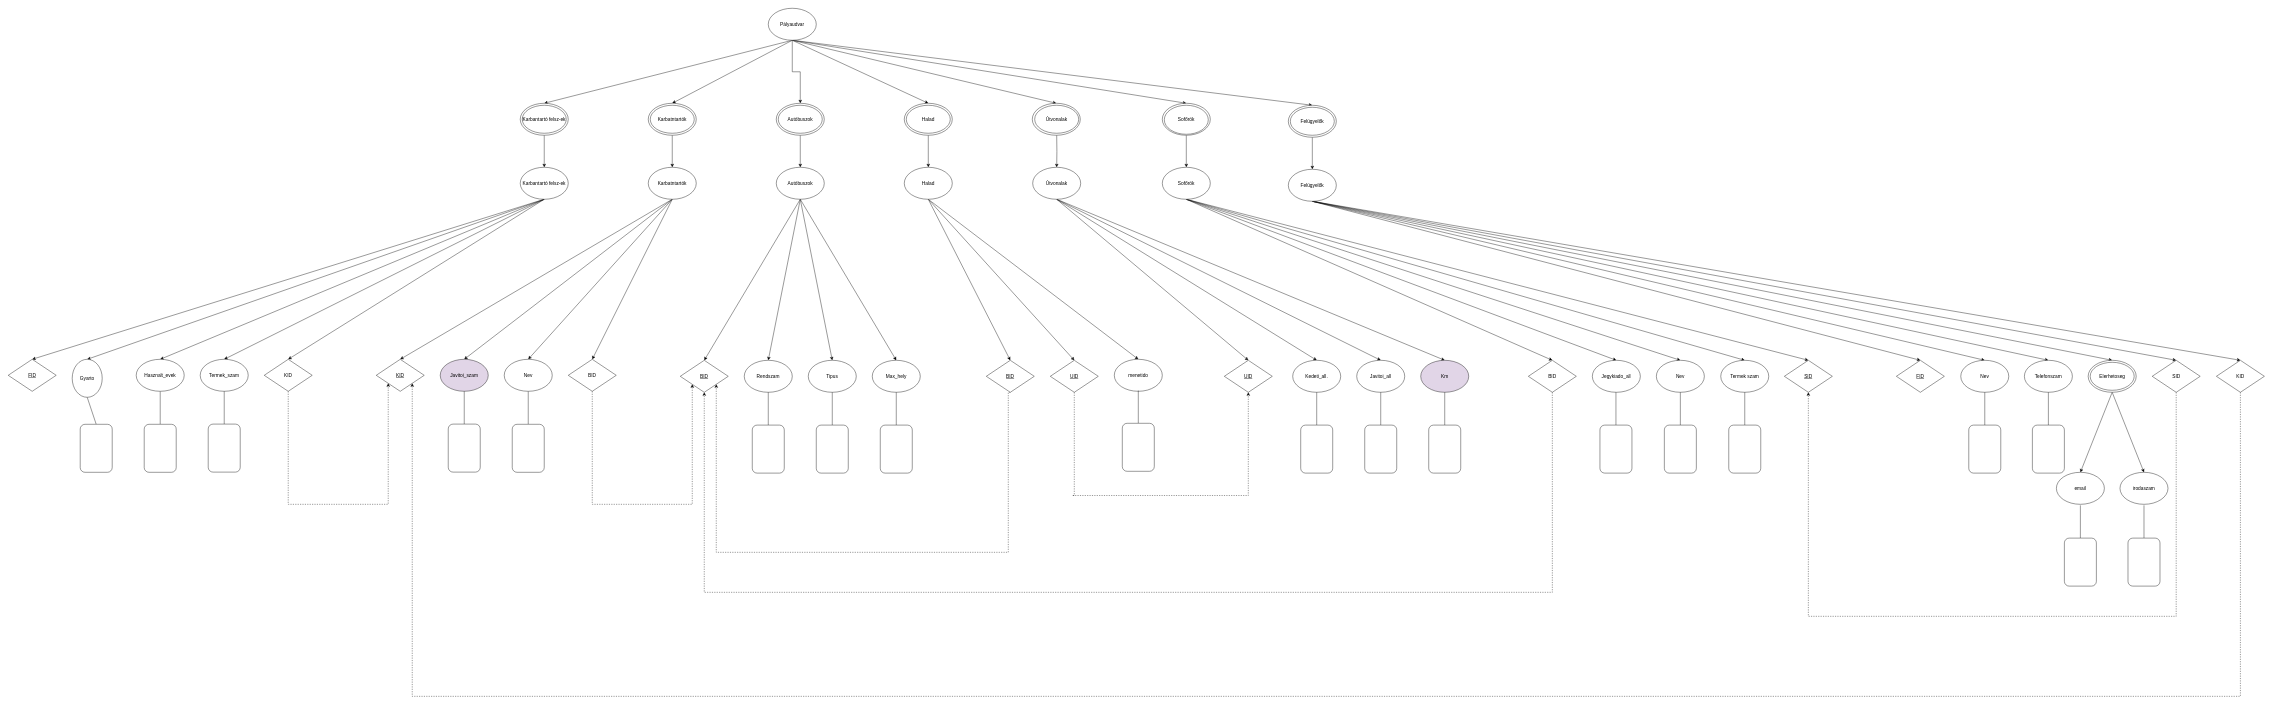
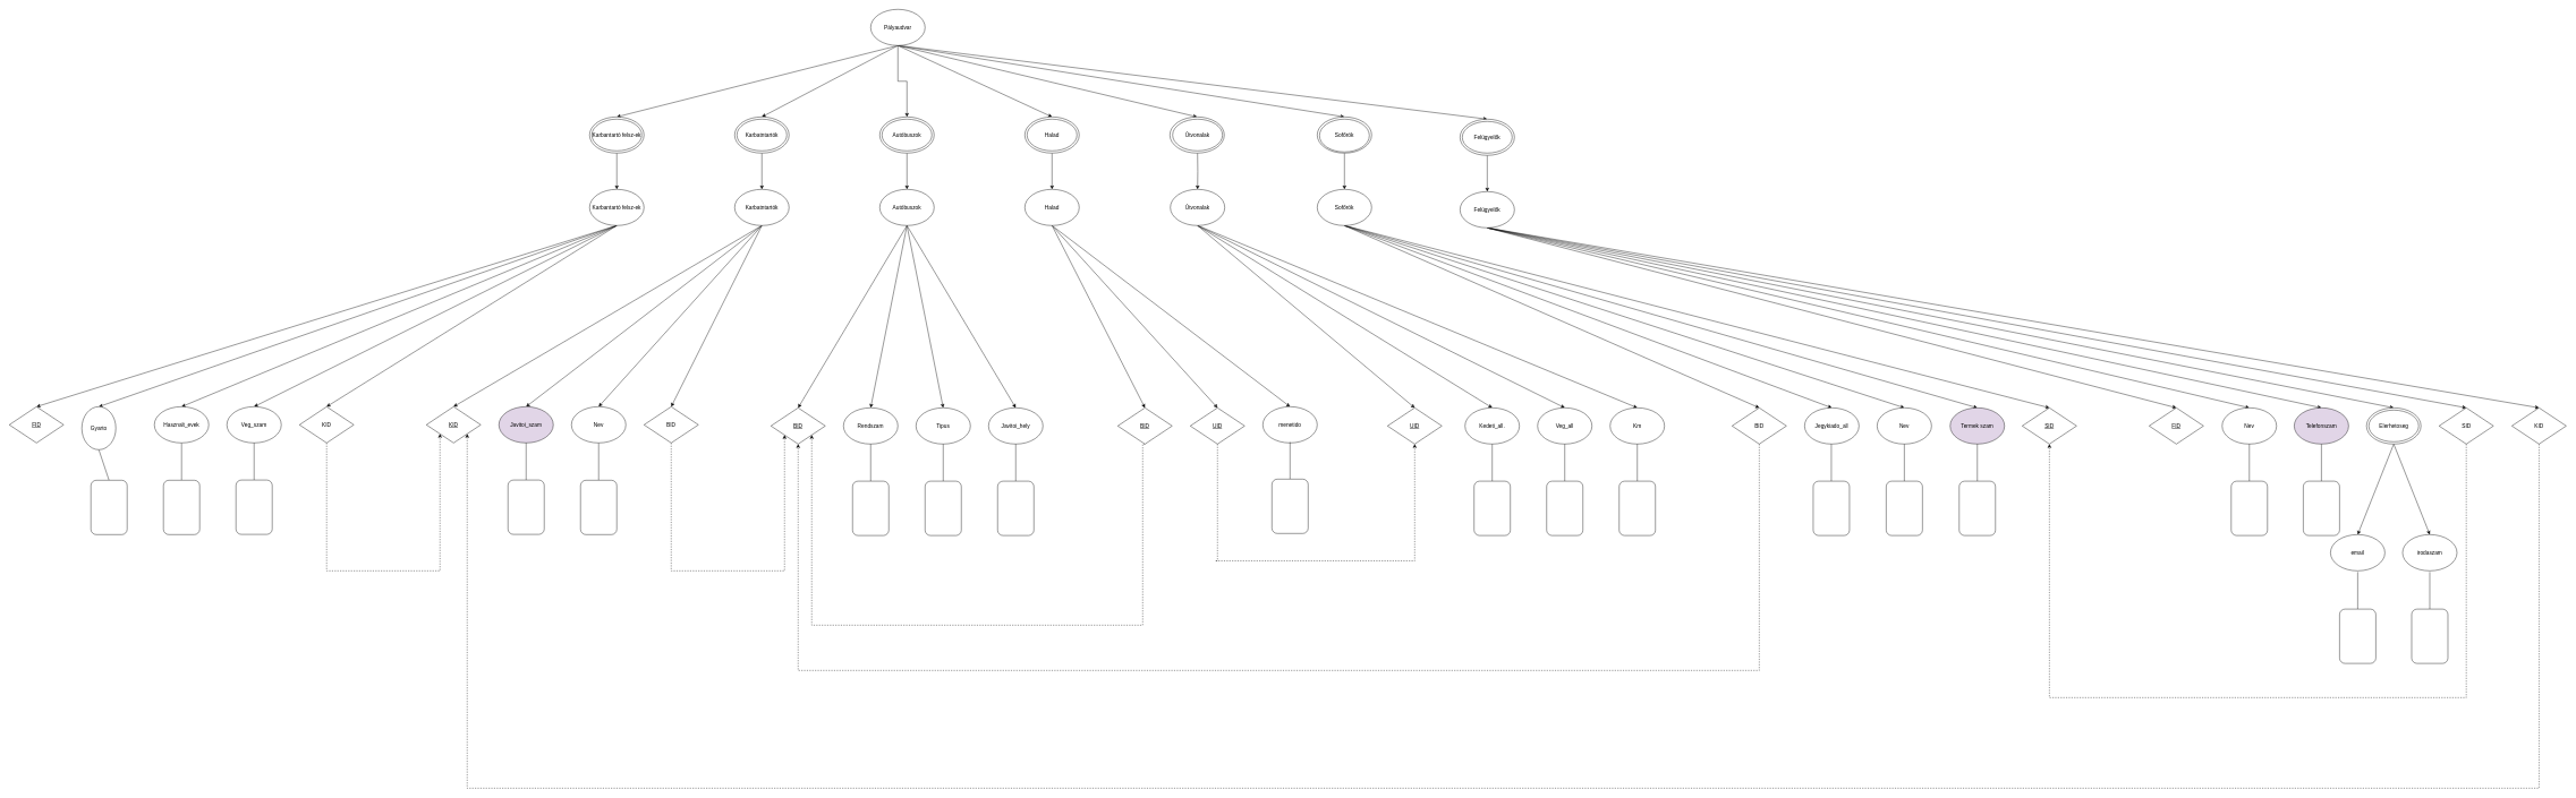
- <mxCell id="65" value="Termek_szam" style="ellipse;whiteSpace=wrap;html=1;" parent="1" vertex="1"><mxGeometry x="500" y="897.5" width="120" height="80" as="geometry" /></mxCell>
+ <mxCell id="65" value="Veg_szam" style="ellipse;whiteSpace=wrap;html=1;" parent="1" vertex="1"><mxGeometry x="500" y="897.5" width="120" height="80" as="geometry" /></mxCell>
- <mxCell id="76" value="Max_hely" style="ellipse;whiteSpace=wrap;html=1;" parent="1" vertex="1"><mxGeometry x="2180" y="900" width="120" height="80" as="geometry" /></mxCell>
+ <mxCell id="76" value="Javitoi_hely" style="ellipse;whiteSpace=wrap;html=1;" parent="1" vertex="1"><mxGeometry x="2180" y="900" width="120" height="80" as="geometry" /></mxCell>
- <mxCell id="82" value="Javitoi_all" style="ellipse;whiteSpace=wrap;html=1;" parent="1" vertex="1"><mxGeometry x="3391" y="900" width="120" height="80" as="geometry" /></mxCell>
+ <mxCell id="82" value="Veg_all" style="ellipse;whiteSpace=wrap;html=1;" parent="1" vertex="1"><mxGeometry x="3391" y="900" width="120" height="80" as="geometry" /></mxCell>
- <mxCell id="83" value="Km" style="ellipse;whiteSpace=wrap;html=1;fillColor=#e1d5e7;" parent="1" vertex="1"><mxGeometry x="3551" y="900" width="120" height="80" as="geometry" /></mxCell>
+ <mxCell id="83" value="Km" style="ellipse;whiteSpace=wrap;html=1;" parent="1" vertex="1"><mxGeometry x="3551" y="900" width="120" height="80" as="geometry" /></mxCell>
- <mxCell id="80" value="Termek szam" style="ellipse;whiteSpace=wrap;html=1;" parent="1" vertex="1"><mxGeometry x="4301" y="900" width="120" height="80" as="geometry" /></mxCell>
+ <mxCell id="80" value="Termek szam" style="ellipse;whiteSpace=wrap;html=1;fillColor=#e1d5e7;" parent="1" vertex="1"><mxGeometry x="4301" y="900" width="120" height="80" as="geometry" /></mxCell>
- <mxCell id="86" value="Telefonszam" style="ellipse;whiteSpace=wrap;html=1;" parent="1" vertex="1"><mxGeometry x="5060" y="900" width="120" height="80" as="geometry" /></mxCell>
+ <mxCell id="86" value="Telefonszam" style="ellipse;whiteSpace=wrap;html=1;fillColor=#e1d5e7;" parent="1" vertex="1"><mxGeometry x="5060" y="900" width="120" height="80" as="geometry" /></mxCell>
